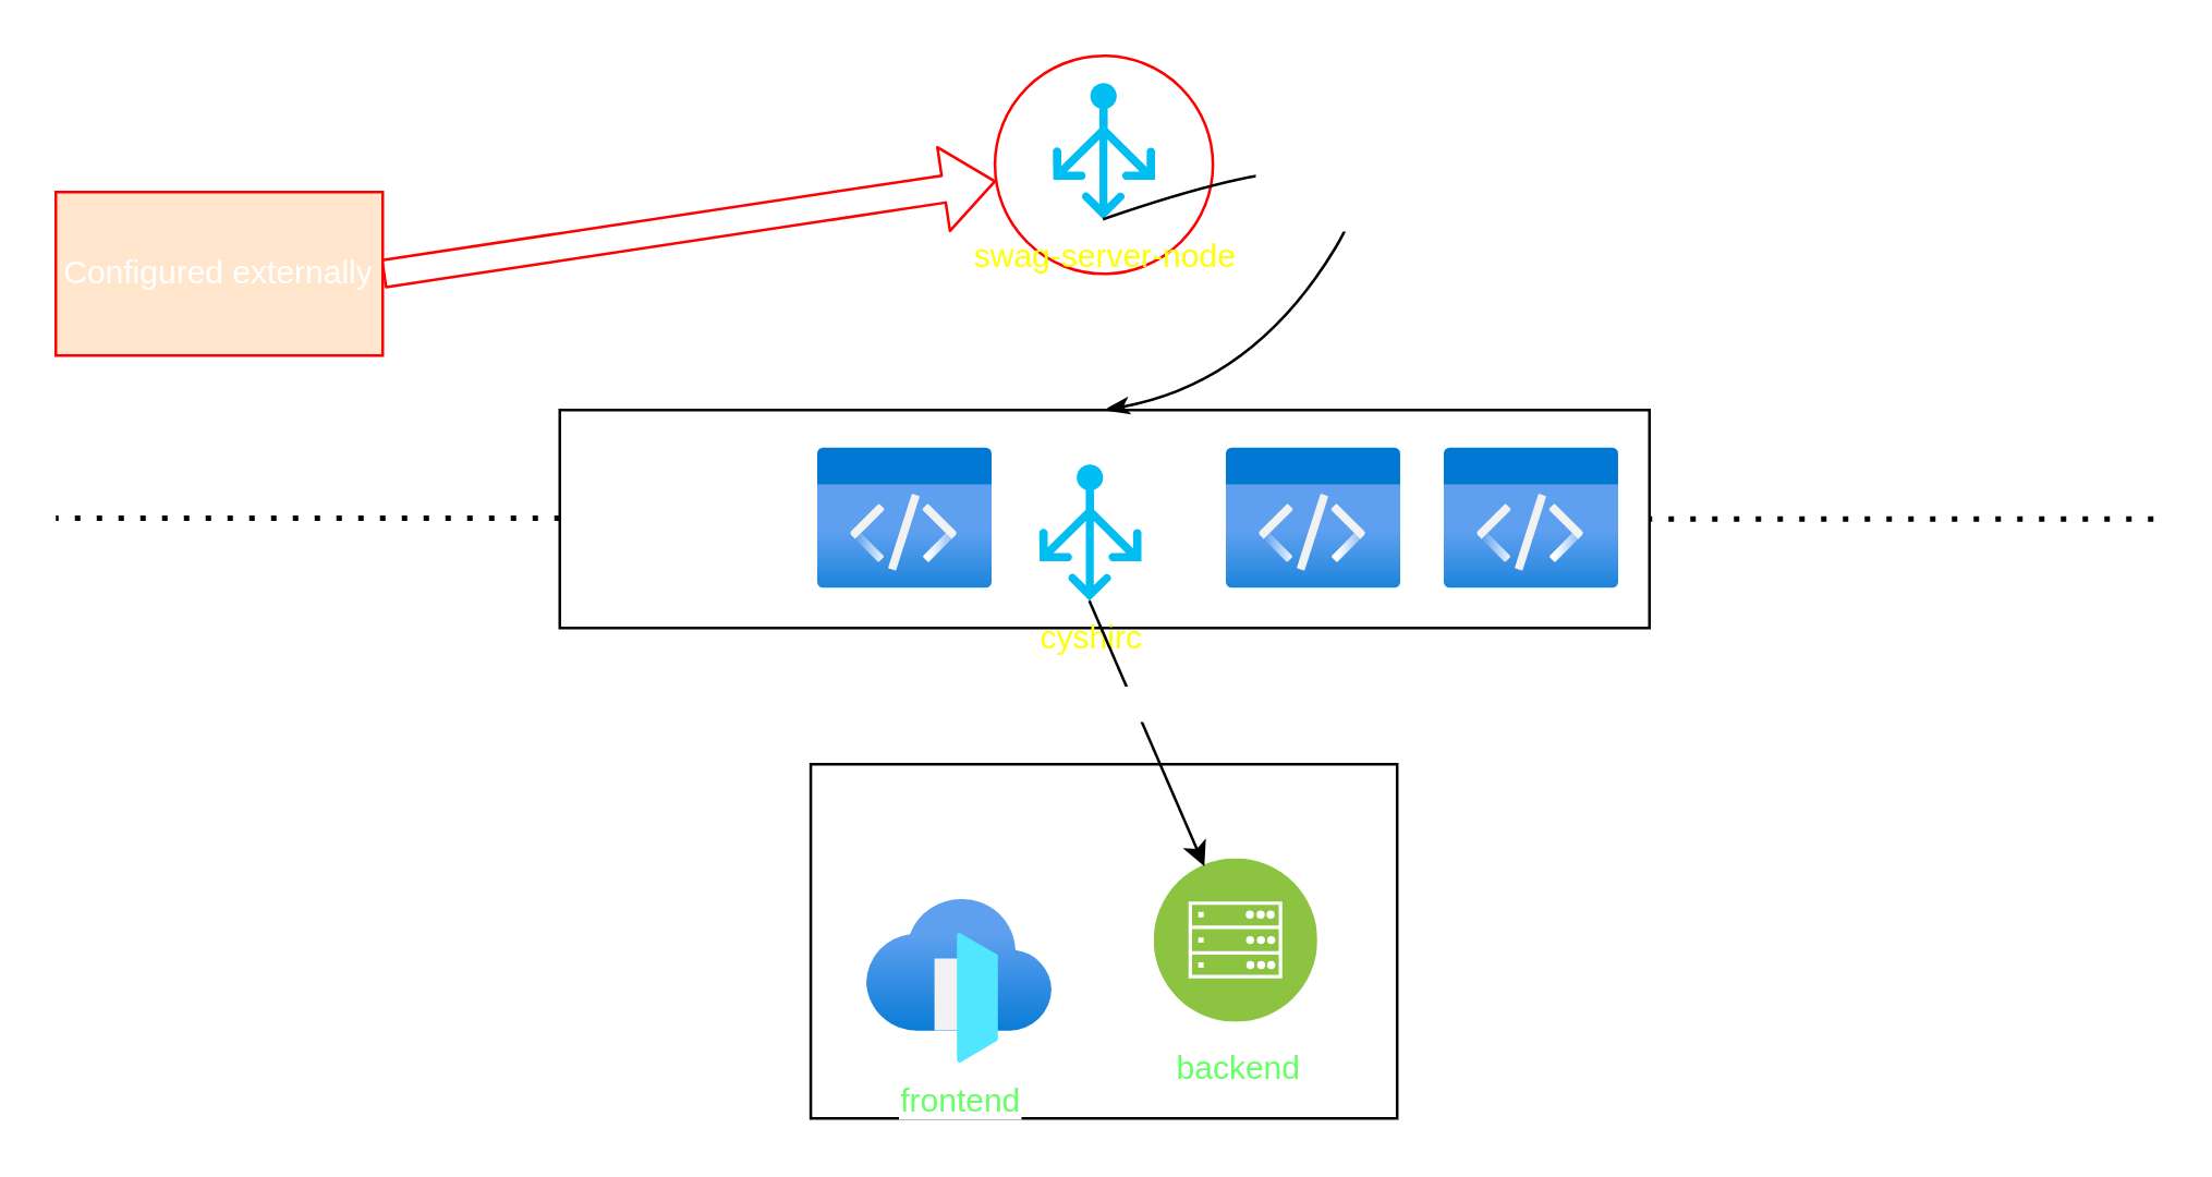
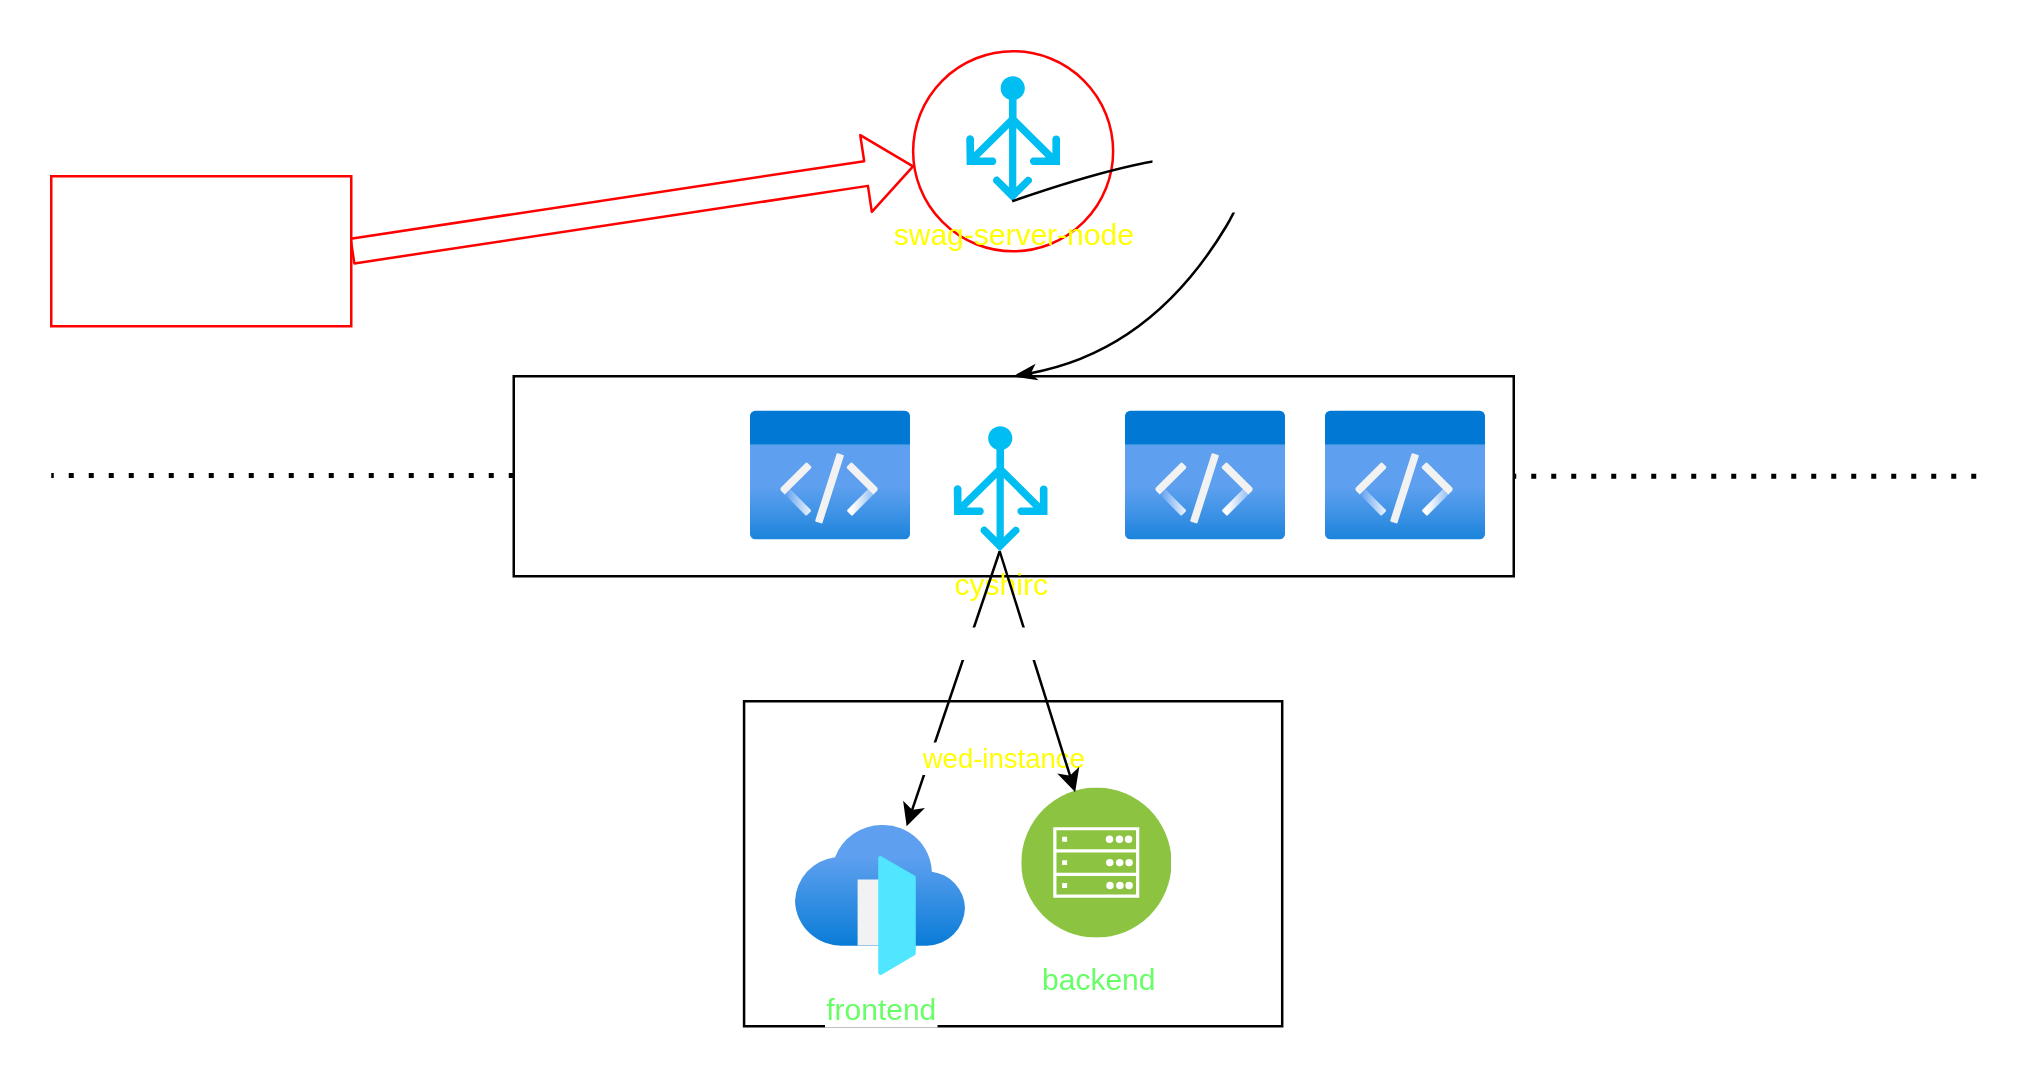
- <mxCell id="24" value="Configured externally" style="rounded=0;whiteSpace=wrap;html=1;fontColor=#FFFFFF;strokeColor=#FF0000;fillColor=#ffe6cc;" vertex="1" parent="1"><mxGeometry x="20" y="70" width="120" height="60" as="geometry" /></mxCell>
+ <mxCell id="24" value="Configured externally" style="rounded=0;whiteSpace=wrap;html=1;fontColor=#FFFFFF;strokeColor=#FF0000;" vertex="1" parent="1"><mxGeometry x="20" y="70" width="120" height="60" as="geometry" /></mxCell>
+ <mxCell id="17" style="edgeStyle=none;html=1;exitX=0.49;exitY=1;exitDx=0;exitDy=0;exitPerimeter=0;fontColor=#FFFFFF;" edge="1" parent="1" source="7" target="16"><mxGeometry relative="1" as="geometry" /></mxCell>
+ <mxCell id="18" value="wed-instance" style="edgeLabel;html=1;align=center;verticalAlign=middle;resizable=0;points=[];fontColor=#FFFF00;" vertex="1" connectable="0" parent="17"><mxGeometry x="-0.275" y="-1" relative="1" as="geometry"><mxPoint x="16" y="43" as="offset" /></mxGeometry></mxCell>
- <mxCell id="15" value="&lt;font color=&quot;#66ff66&quot;&gt;backend&lt;/font&gt;" style="aspect=fixed;perimeter=ellipsePerimeter;html=1;align=center;shadow=0;dashed=0;fontColor=#4277BB;labelBackgroundColor=#ffffff;fontSize=12;spacingTop=3;image;image=img/lib/ibm/infrastructure/mobile_backend.svg;" vertex="1" parent="13"><mxGeometry x="126.37" y="35" width="60" height="60" as="geometry" /></mxCell>
+ <mxCell id="15" value="&lt;font color=&quot;#66ff66&quot;&gt;backend&lt;/font&gt;" style="aspect=fixed;perimeter=ellipsePerimeter;html=1;align=center;shadow=0;dashed=0;fontColor=#4277BB;labelBackgroundColor=#ffffff;fontSize=12;spacingTop=3;image;image=img/lib/ibm/infrastructure/mobile_backend.svg;" vertex="1" parent="13"><mxGeometry x="111.37" y="35" width="60" height="60" as="geometry" /></mxCell>
